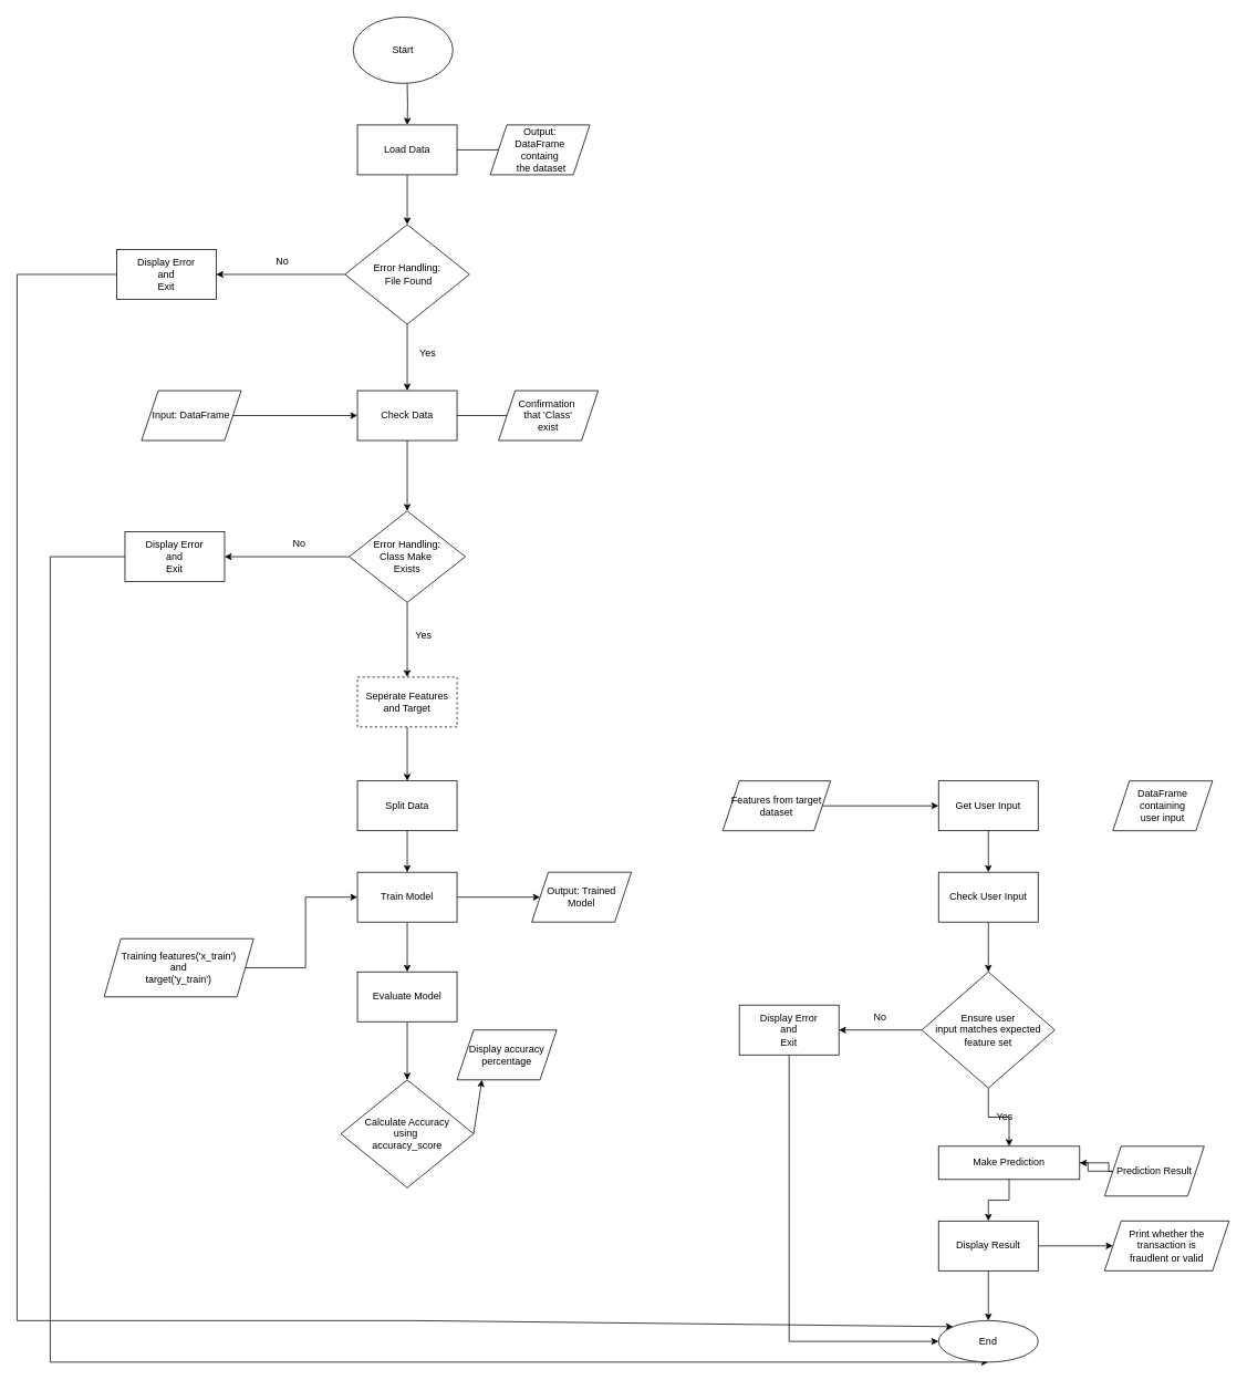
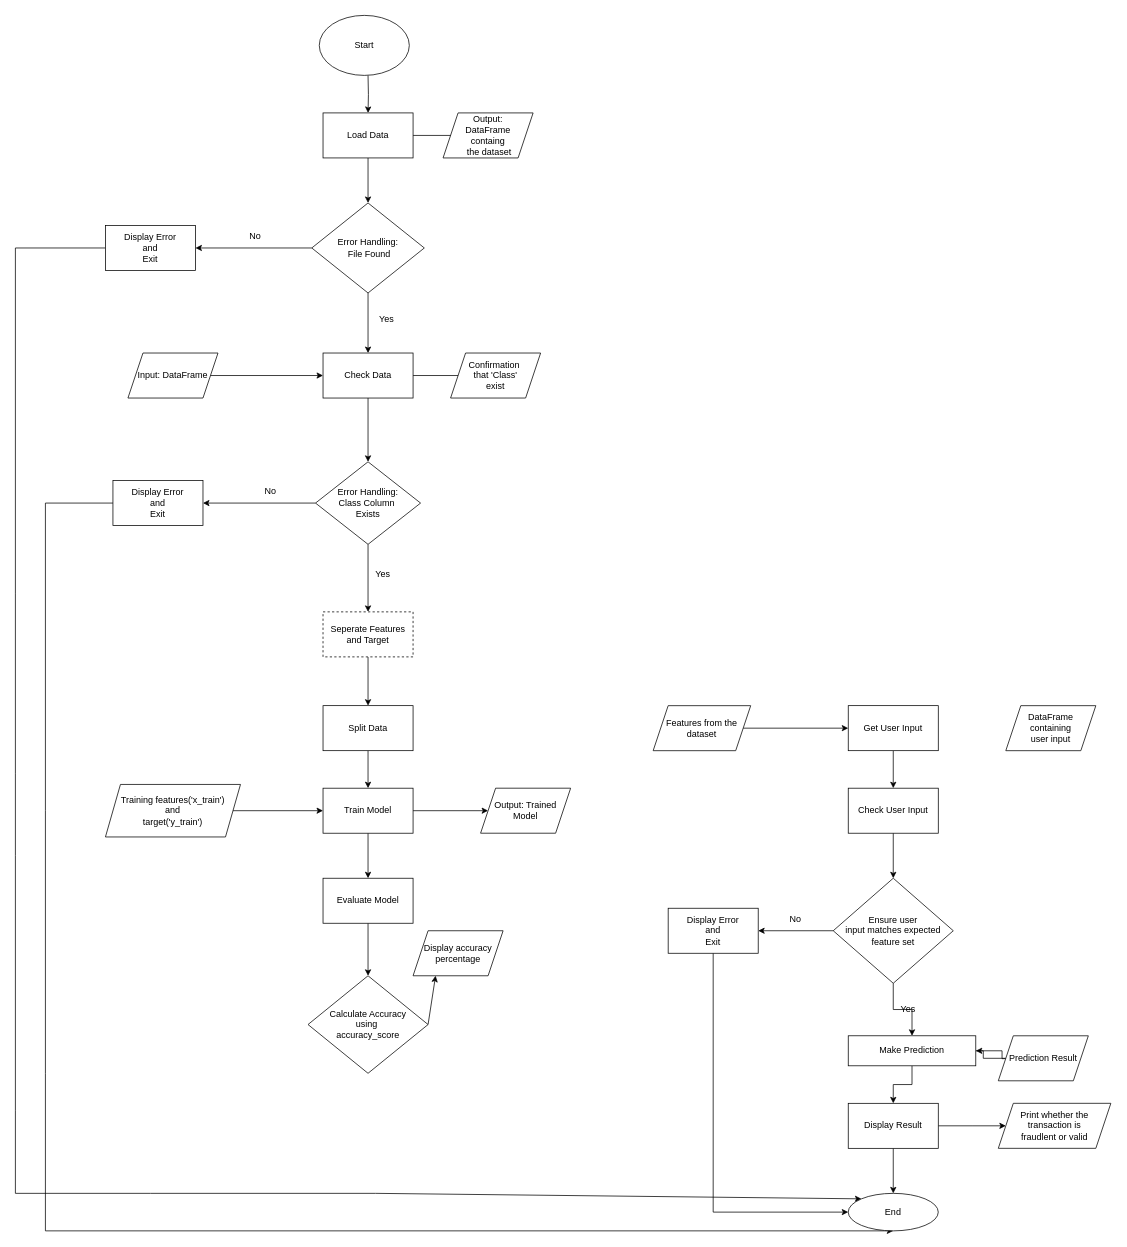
- <mxCell id="24" value="Error Handling:&lt;br&gt;Class Make&amp;nbsp;&lt;br&gt;Exists" style="rhombus;whiteSpace=wrap;html=1;" vertex="1" parent="1"><mxGeometry x="420" y="615" width="140" height="110" as="geometry" /></mxCell>
+ <mxCell id="24" value="Error Handling:&lt;br&gt;Class Column&amp;nbsp;&lt;br&gt;Exists" style="rhombus;whiteSpace=wrap;html=1;" vertex="1" parent="1"><mxGeometry x="420" y="615" width="140" height="110" as="geometry" /></mxCell>
- <mxCell id="47" value="Features from target dataset" style="shape=parallelogram;perimeter=parallelogramPerimeter;whiteSpace=wrap;html=1;fixedSize=1;" vertex="1" parent="1"><mxGeometry x="870" y="940" width="130" height="60" as="geometry" /></mxCell>
+ <mxCell id="47" value="Features from the dataset" style="shape=parallelogram;perimeter=parallelogramPerimeter;whiteSpace=wrap;html=1;fixedSize=1;" vertex="1" parent="1"><mxGeometry x="870" y="940" width="130" height="60" as="geometry" /></mxCell>
- <mxCell id="37" value="Training features('x_train')&lt;br&gt;and&lt;br&gt;target('y_train')" style="shape=parallelogram;perimeter=parallelogramPerimeter;whiteSpace=wrap;html=1;fixedSize=1;" vertex="1" parent="1"><mxGeometry x="125" y="1130" width="180" height="70" as="geometry" /></mxCell>
+ <mxCell id="37" value="Training features('x_train')&lt;br&gt;and&lt;br&gt;target('y_train')" style="shape=parallelogram;perimeter=parallelogramPerimeter;whiteSpace=wrap;html=1;fixedSize=1;" vertex="1" parent="1"><mxGeometry x="140" y="1045" width="180" height="70" as="geometry" /></mxCell>
